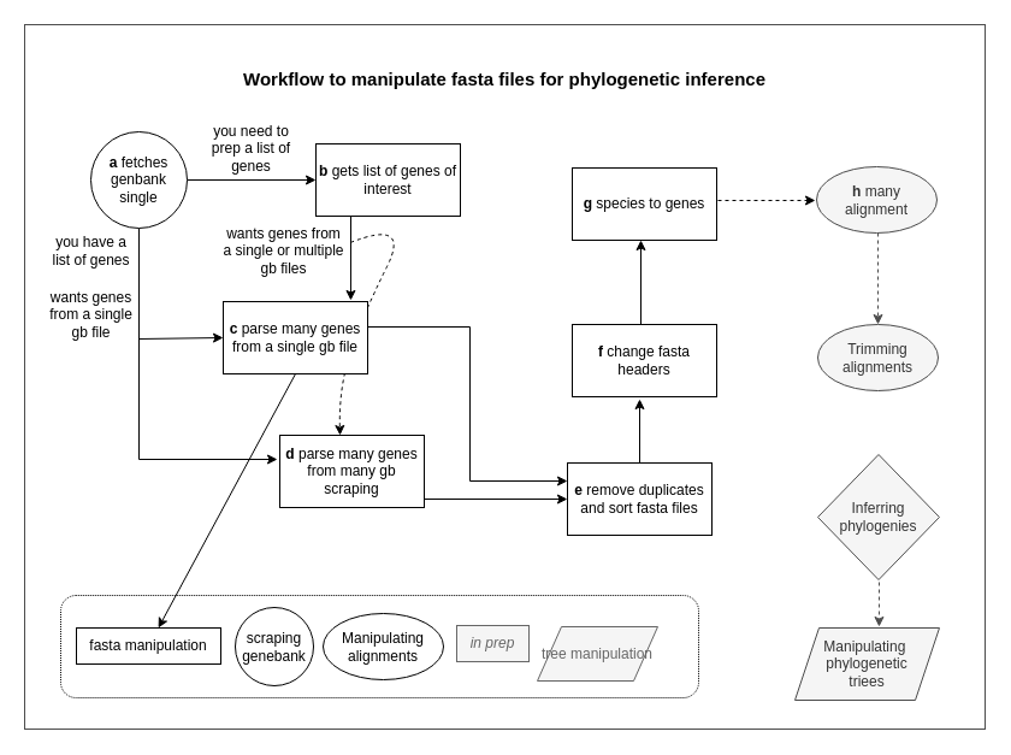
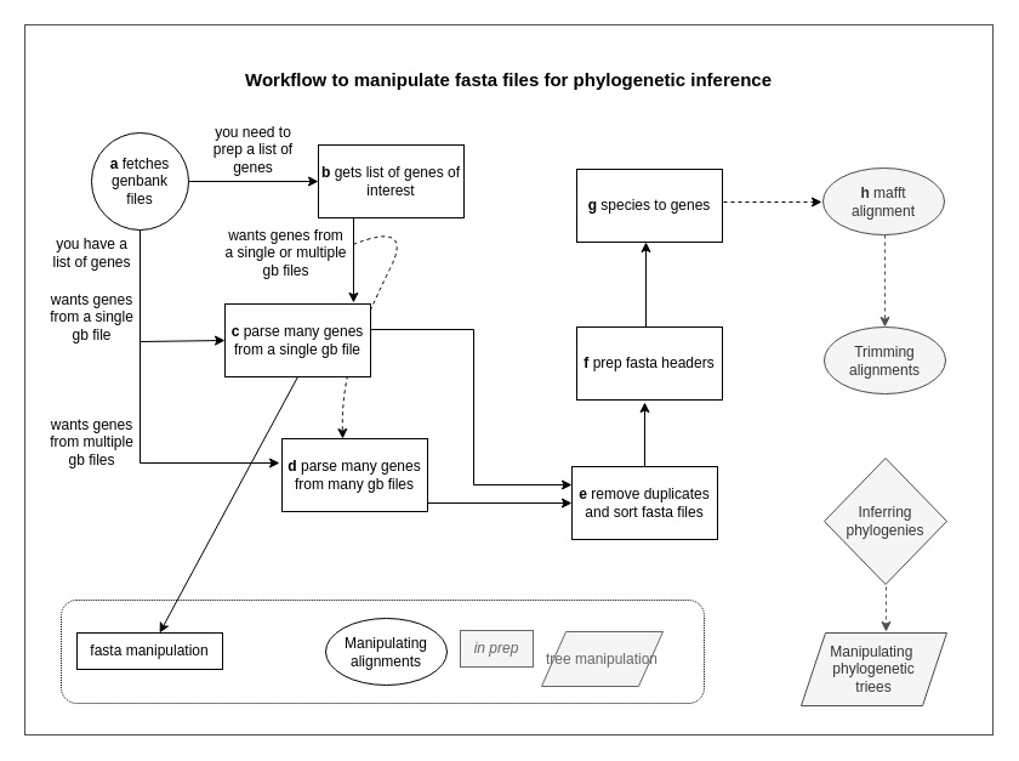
- <mxCell id="8" value="&lt;b&gt;a&lt;/b&gt; fetches genbank &lt;br&gt;single" style="ellipse;whiteSpace=wrap;html=1;aspect=fixed;" vertex="1" parent="1"><mxGeometry x="75" y="109" width="80" height="80" as="geometry" /></mxCell>
+ <mxCell id="8" value="&lt;b&gt;a&lt;/b&gt; fetches genbank &lt;br&gt;files" style="ellipse;whiteSpace=wrap;html=1;aspect=fixed;" vertex="1" parent="1"><mxGeometry x="75" y="109" width="80" height="80" as="geometry" /></mxCell>
- <mxCell id="27" value="&lt;b&gt;h&lt;/b&gt; many &lt;br&gt;alignment" style="ellipse;whiteSpace=wrap;html=1;fontColor=#333333;fillColor=#f5f5f5;strokeColor=#4D4D4D;" vertex="1" parent="1"><mxGeometry x="678" y="138" width="100" height="55" as="geometry" /></mxCell>
+ <mxCell id="27" value="&lt;b&gt;h&lt;/b&gt; mafft &lt;br&gt;alignment" style="ellipse;whiteSpace=wrap;html=1;fontColor=#333333;fillColor=#f5f5f5;strokeColor=#4D4D4D;" vertex="1" parent="1"><mxGeometry x="678" y="138" width="100" height="55" as="geometry" /></mxCell>
- <mxCell id="19" value="&lt;b&gt;f&lt;/b&gt; change fasta headers" style="rounded=0;whiteSpace=wrap;html=1;" vertex="1" parent="1"><mxGeometry x="475" y="269" width="120" height="60" as="geometry" /></mxCell>
+ <mxCell id="19" value="&lt;b&gt;f&lt;/b&gt; prep fasta headers" style="rounded=0;whiteSpace=wrap;html=1;" vertex="1" parent="1"><mxGeometry x="475" y="269" width="120" height="60" as="geometry" /></mxCell>
+ <mxCell id="36" value="wants genes&lt;br&gt;from multiple&lt;br&gt;gb files" style="text;html=1;align=center;verticalAlign=middle;resizable=0;points=[];autosize=1;strokeColor=none;fillColor=none;fontColor=#000000;" vertex="1" parent="1"><mxGeometry x="35" y="344" width="80" height="40" as="geometry" /></mxCell>
- <mxCell id="10" value="&lt;b&gt;d&lt;/b&gt; parse many genes from many gb scraping" style="rounded=0;whiteSpace=wrap;html=1;" vertex="1" parent="1"><mxGeometry x="232" y="361" width="120" height="60" as="geometry" /></mxCell>
+ <mxCell id="10" value="&lt;b&gt;d&lt;/b&gt; parse many genes from many gb files" style="rounded=0;whiteSpace=wrap;html=1;" vertex="1" parent="1"><mxGeometry x="232" y="361" width="120" height="60" as="geometry" /></mxCell>
- <mxCell id="23" value="scraping genebank" style="ellipse;whiteSpace=wrap;html=1;aspect=fixed;" vertex="1" parent="1"><mxGeometry x="195" y="504" width="65" height="65" as="geometry" /></mxCell>
